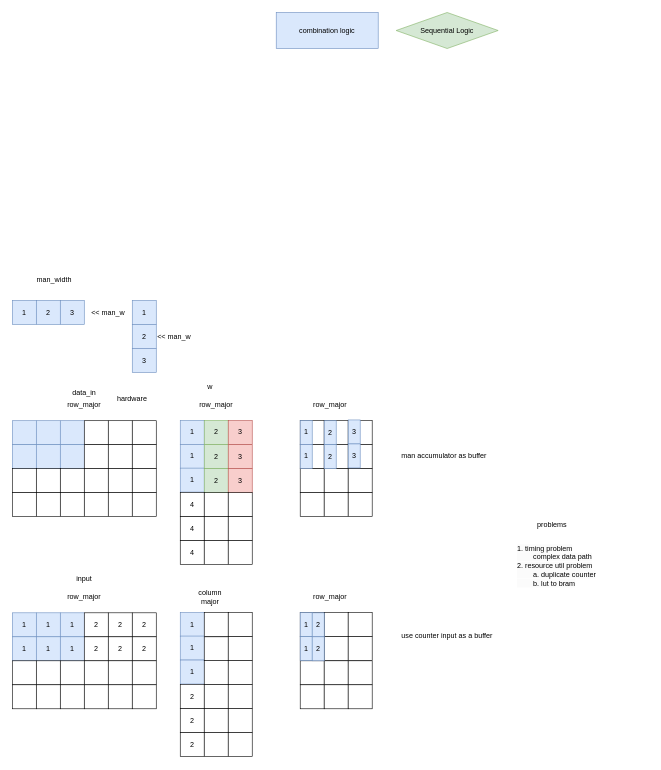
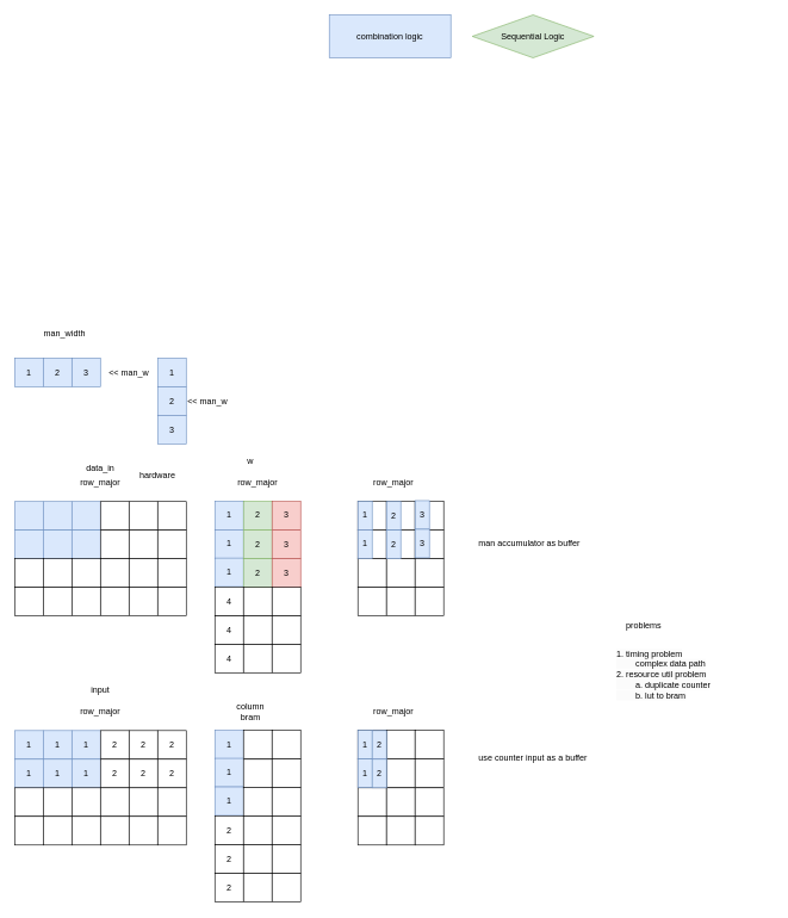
- <mxCell id="131" value="problems" style="text;strokeColor=none;align=center;fillColor=none;html=1;verticalAlign=middle;whiteSpace=wrap;rounded=0;" parent="1" vertex="1"><mxGeometry x="890" y="860" width="60" height="30" as="geometry" /></mxCell>
+ <mxCell id="131" value="problems" style="text;strokeColor=none;align=center;fillColor=none;html=1;verticalAlign=middle;whiteSpace=wrap;rounded=0;" parent="1" vertex="1"><mxGeometry x="870" y="860" width="60" height="30" as="geometry" /></mxCell>
- <mxCell id="97" value="column major" style="text;strokeColor=none;align=center;fillColor=none;html=1;verticalAlign=middle;whiteSpace=wrap;rounded=0;" parent="1" vertex="1"><mxGeometry x="320" y="980.27" width="60" height="30" as="geometry" /></mxCell>
+ <mxCell id="97" value="column bram" style="text;strokeColor=none;align=center;fillColor=none;html=1;verticalAlign=middle;whiteSpace=wrap;rounded=0;" parent="1" vertex="1"><mxGeometry x="320" y="980.27" width="60" height="30" as="geometry" /></mxCell>
